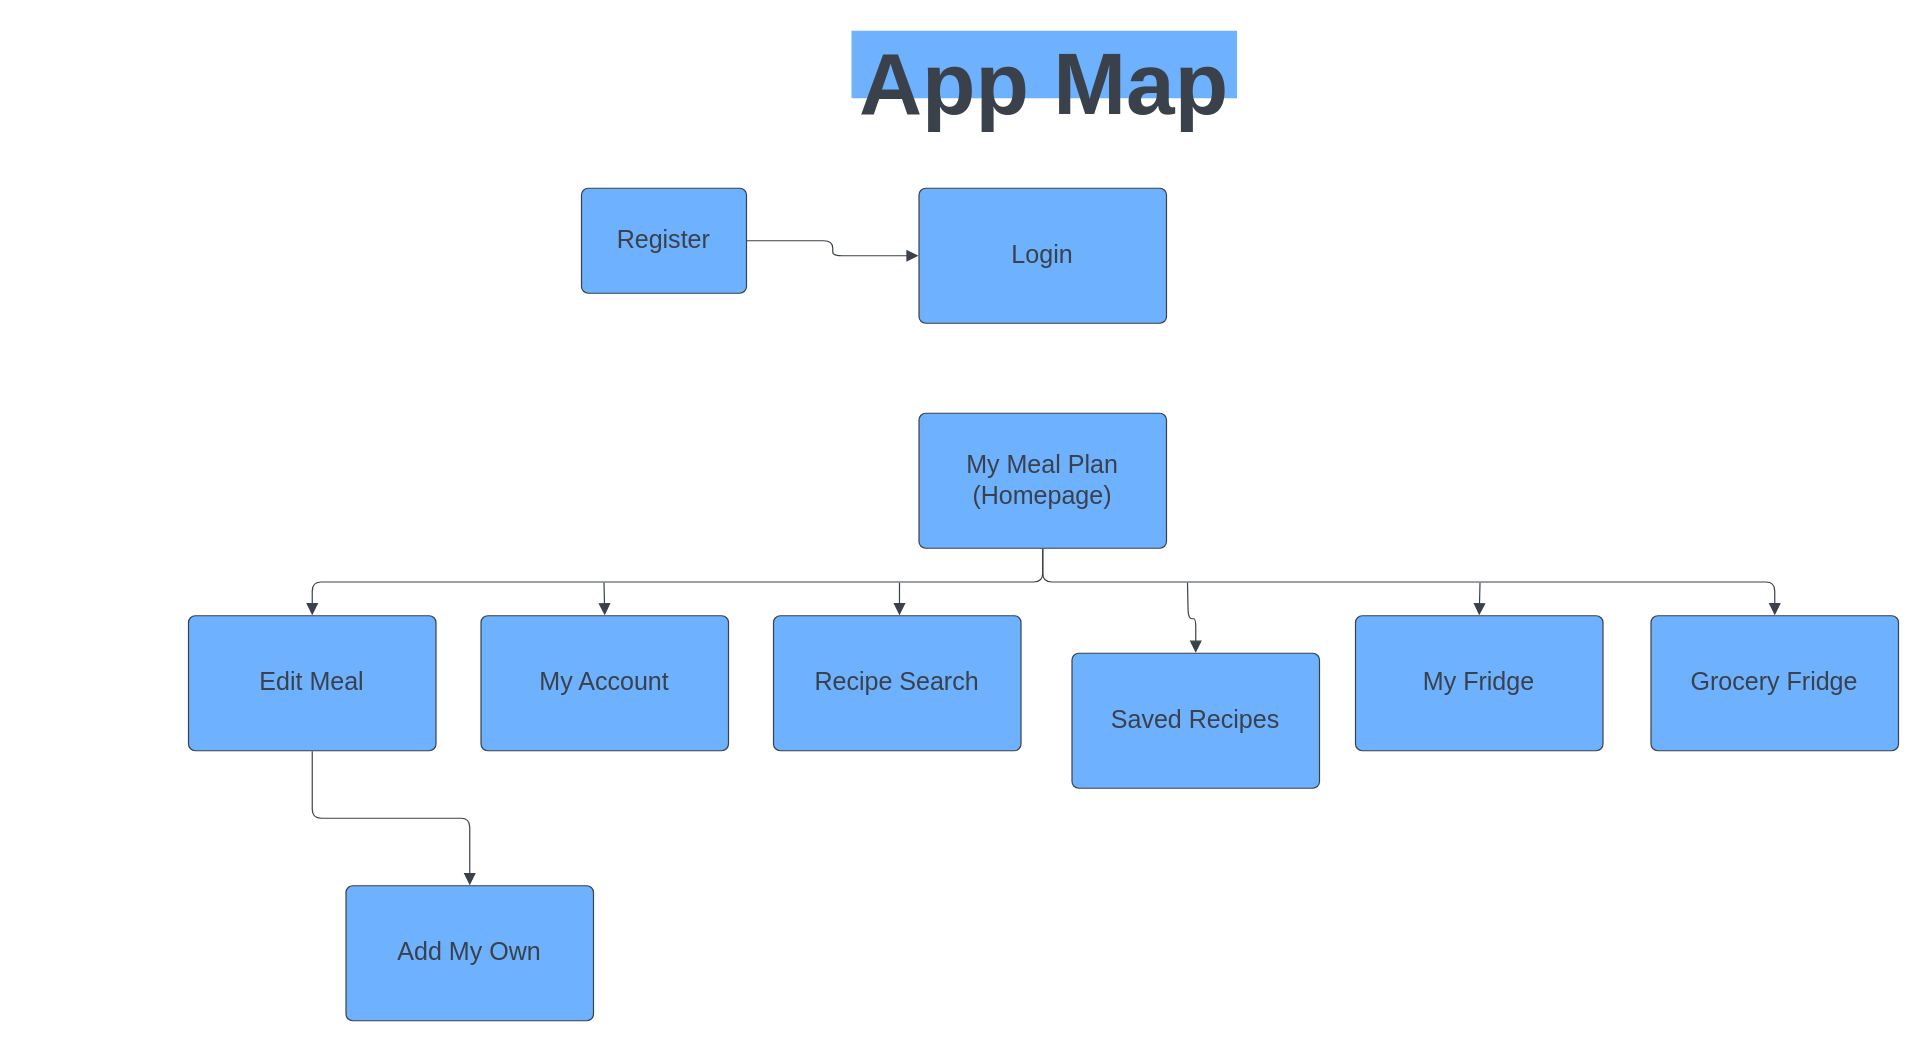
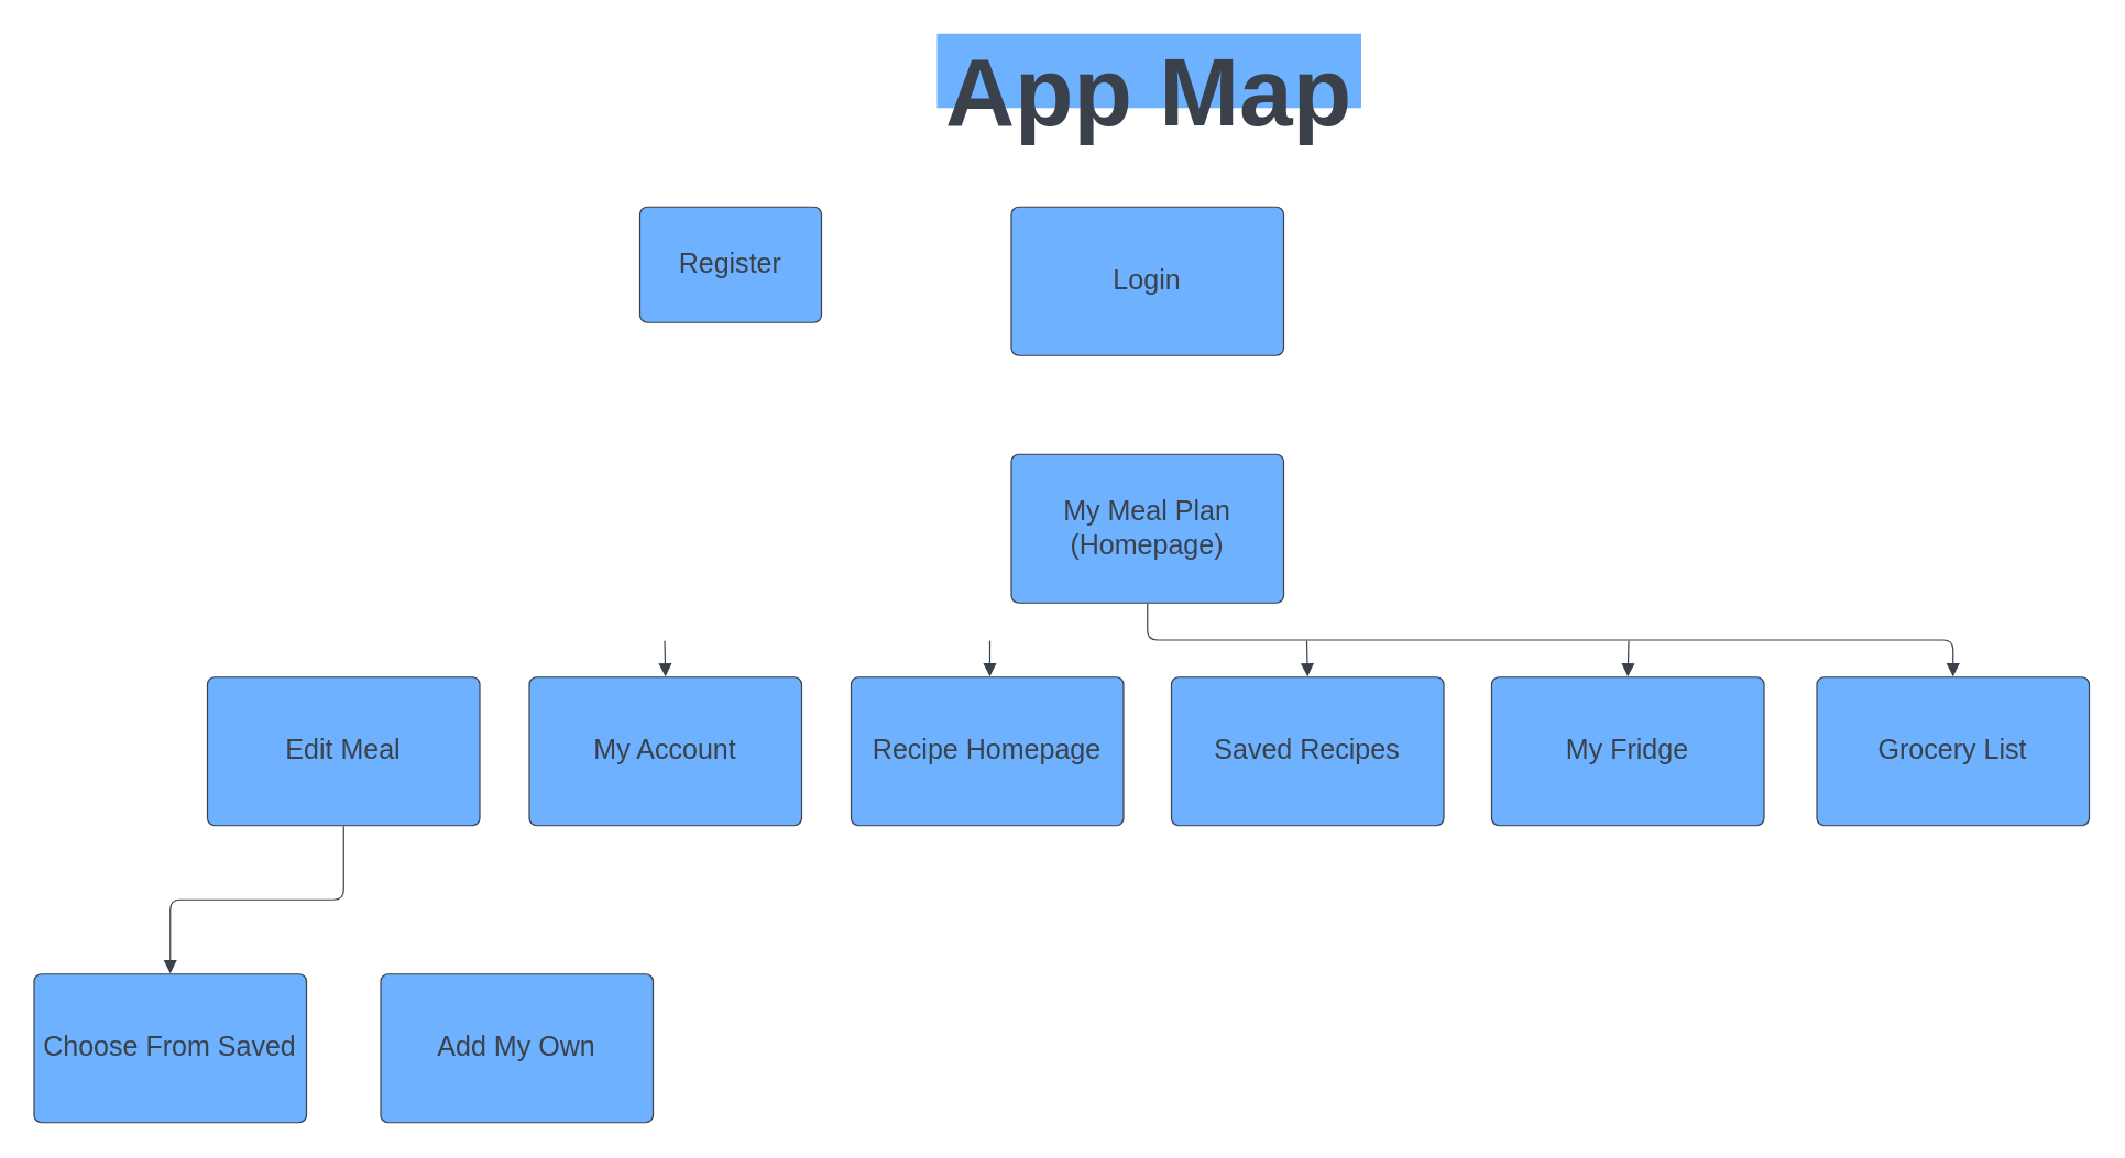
- <mxCell id="22" value="" style="html=1;jettySize=18;whiteSpace=wrap;fontSize=13;strokeColor=#3a414a;strokeOpacity=100;strokeWidth=0.8;rounded=1;arcSize=12;edgeStyle=orthogonalEdgeStyle;startArrow=none;endArrow=block;endFill=1;exitX=1.002;exitY=0.5;exitPerimeter=0;entryX=-0.002;entryY=0.5;entryPerimeter=0;lucidId=ei~y4QSGVabK;" edge="1" parent="1" source="3" target="20"><mxGeometry width="100" height="100" relative="1" as="geometry"><Array as="points" /></mxGeometry></mxCell>
- <mxCell id="6" value="" style="html=1;jettySize=18;whiteSpace=wrap;fontSize=13;strokeColor=#3a414a;strokeOpacity=100;strokeWidth=0.8;rounded=1;arcSize=12;edgeStyle=orthogonalEdgeStyle;startArrow=none;endArrow=block;endFill=1;exitX=0.5;exitY=1.004;exitPerimeter=0;entryX=0.5;entryY=-0.004;entryPerimeter=0;lucidId=oF.yP5Bwtzsj;" edge="1" parent="1" source="4" target="5"><mxGeometry width="100" height="100" relative="1" as="geometry"><Array as="points" /></mxGeometry></mxCell>
- <mxCell id="14" value="Recipe Search" style="html=1;overflow=block;blockSpacing=1;whiteSpace=wrap;fontSize=16.7;fontColor=#3a414a;spacing=3.8;strokeColor=#3a414a;strokeOpacity=100;fillOpacity=100;rounded=1;absoluteArcSize=1;arcSize=9;fillColor=#6db1ff;strokeWidth=0.8;lucidId=T4.yfdyfAw6g;" vertex="1" parent="1"><mxGeometry x="515" y="410" width="165" height="90" as="geometry" /></mxCell>
+ <mxCell id="14" value="Recipe Homepage" style="html=1;overflow=block;blockSpacing=1;whiteSpace=wrap;fontSize=16.7;fontColor=#3a414a;spacing=3.8;strokeColor=#3a414a;strokeOpacity=100;fillOpacity=100;rounded=1;absoluteArcSize=1;arcSize=9;fillColor=#6db1ff;strokeWidth=0.8;lucidId=T4.yfdyfAw6g;" vertex="1" parent="1"><mxGeometry x="515" y="410" width="165" height="90" as="geometry" /></mxCell>
- <mxCell id="18" value="Grocery Fridge" style="html=1;overflow=block;blockSpacing=1;whiteSpace=wrap;fontSize=16.7;fontColor=#3a414a;spacing=3.8;strokeColor=#3a414a;strokeOpacity=100;fillOpacity=100;rounded=1;absoluteArcSize=1;arcSize=9;fillColor=#6db1ff;strokeWidth=0.8;lucidId=I_.yVRmIwkYL;" vertex="1" parent="1"><mxGeometry x="1100" y="410" width="165" height="90" as="geometry" /></mxCell>
+ <mxCell id="18" value="Grocery List" style="html=1;overflow=block;blockSpacing=1;whiteSpace=wrap;fontSize=16.7;fontColor=#3a414a;spacing=3.8;strokeColor=#3a414a;strokeOpacity=100;fillOpacity=100;rounded=1;absoluteArcSize=1;arcSize=9;fillColor=#6db1ff;strokeWidth=0.8;lucidId=I_.yVRmIwkYL;" vertex="1" parent="1"><mxGeometry x="1100" y="410" width="165" height="90" as="geometry" /></mxCell>
- <mxCell id="15" value="Saved Recipes" style="html=1;overflow=block;blockSpacing=1;whiteSpace=wrap;fontSize=16.7;fontColor=#3a414a;spacing=3.8;strokeColor=#3a414a;strokeOpacity=100;fillOpacity=100;rounded=1;absoluteArcSize=1;arcSize=9;fillColor=#6db1ff;strokeWidth=0.8;lucidId=14.yqBdIObtq;" vertex="1" parent="1"><mxGeometry x="714" y="435" width="165" height="90" as="geometry" /></mxCell>
+ <mxCell id="15" value="Saved Recipes" style="html=1;overflow=block;blockSpacing=1;whiteSpace=wrap;fontSize=16.7;fontColor=#3a414a;spacing=3.8;strokeColor=#3a414a;strokeOpacity=100;fillOpacity=100;rounded=1;absoluteArcSize=1;arcSize=9;fillColor=#6db1ff;strokeWidth=0.8;lucidId=14.yqBdIObtq;" vertex="1" parent="1"><mxGeometry x="709" y="410" width="165" height="90" as="geometry" /></mxCell>
+ <mxCell id="9" value="" style="html=1;jettySize=18;whiteSpace=wrap;fontSize=13;strokeColor=#3a414a;strokeOpacity=100;strokeWidth=0.8;rounded=1;arcSize=12;edgeStyle=orthogonalEdgeStyle;startArrow=none;endArrow=block;endFill=1;exitX=0.5;exitY=1.004;exitPerimeter=0;entryX=0.5;entryY=-0.004;entryPerimeter=0;lucidId=_P.yurAGfV3H;" edge="1" parent="1" source="5" target="7"><mxGeometry width="100" height="100" relative="1" as="geometry"><Array as="points" /></mxGeometry></mxCell>
- <mxCell id="10" value="" style="html=1;jettySize=18;whiteSpace=wrap;fontSize=13;strokeColor=#3a414a;strokeOpacity=100;strokeWidth=0.8;rounded=1;arcSize=12;edgeStyle=orthogonalEdgeStyle;startArrow=none;endArrow=block;endFill=1;exitX=0.5;exitY=1.004;exitPerimeter=0;entryX=0.5;entryY=-0.004;entryPerimeter=0;lucidId=JQ.yAXoub2bA;" edge="1" parent="1" source="5" target="8"><mxGeometry width="100" height="100" relative="1" as="geometry"><Array as="points" /></mxGeometry></mxCell>
+ <mxCell id="7" value="Choose From Saved" style="html=1;overflow=block;blockSpacing=1;whiteSpace=wrap;fontSize=16.7;fontColor=#3a414a;spacing=3.8;strokeColor=#3a414a;strokeOpacity=100;fillOpacity=100;rounded=1;absoluteArcSize=1;arcSize=9;fillColor=#6db1ff;strokeWidth=0.8;lucidId=fM.yvMY-tuTI;" vertex="1" parent="1"><mxGeometry x="20" y="590" width="165" height="90" as="geometry" /></mxCell>
